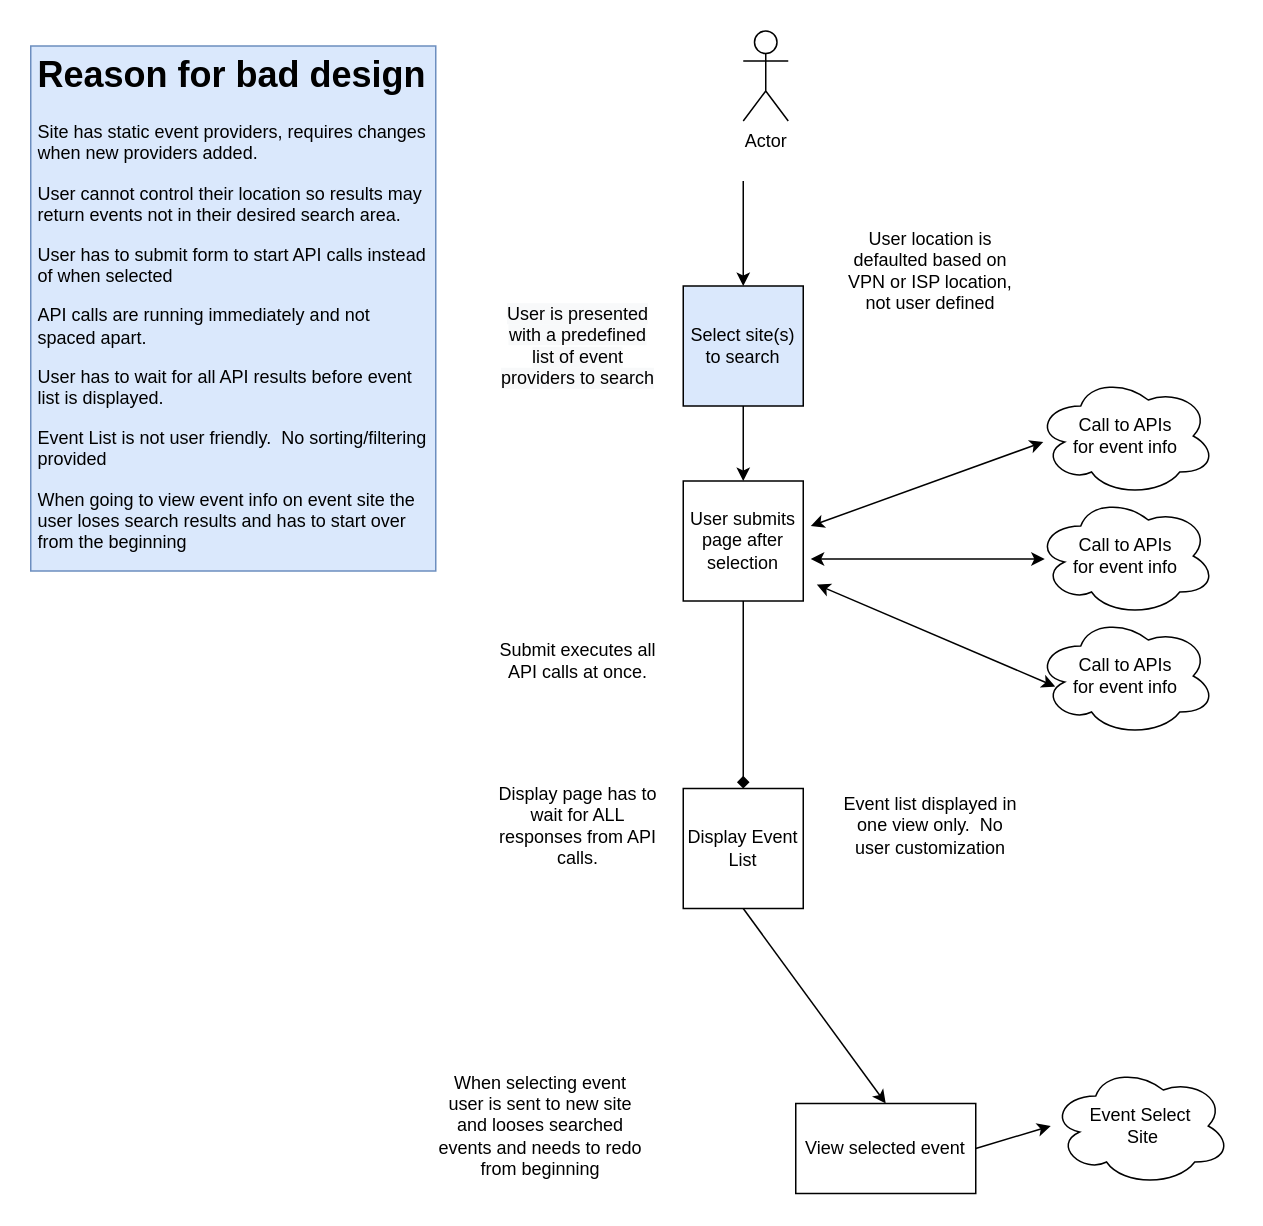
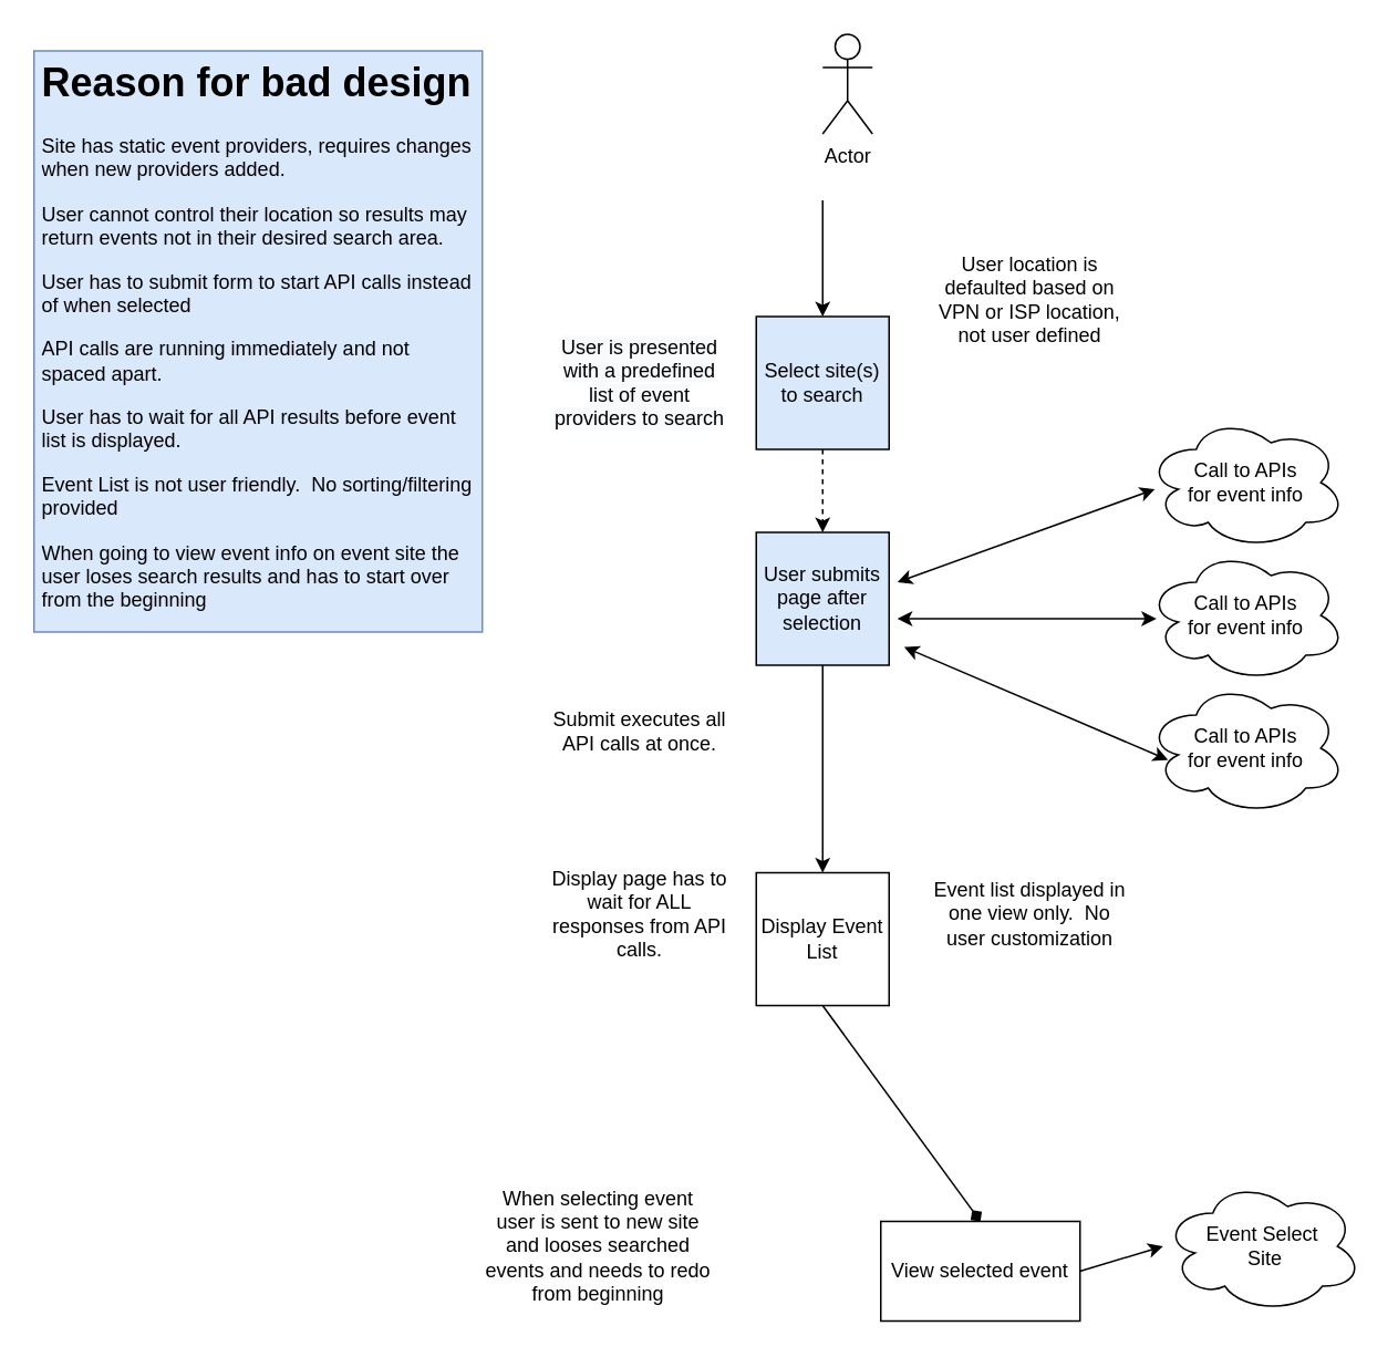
- <mxCell id="21" value="" style="endArrow=classic;html=1;exitX=0.5;exitY=1;exitDx=0;exitDy=0;entryX=0.5;entryY=0;entryDx=0;entryDy=0;" parent="1" source="10" target="11" edge="1"><mxGeometry width="50" height="50" relative="1" as="geometry"><mxPoint x="495" y="280" as="sourcePoint" /><mxPoint x="570" y="270" as="targetPoint" /></mxGeometry></mxCell>
+ <mxCell id="21" value="" style="endArrow=classic;html=1;exitX=0.5;exitY=1;exitDx=0;exitDy=0;entryX=0.5;entryY=0;entryDx=0;entryDy=0;dashed=1;" parent="1" source="10" target="11" edge="1"><mxGeometry width="50" height="50" relative="1" as="geometry"><mxPoint x="495" y="280" as="sourcePoint" /><mxPoint x="570" y="270" as="targetPoint" /></mxGeometry></mxCell>
- <mxCell id="11" value="User submits page after selection" style="whiteSpace=wrap;html=1;aspect=fixed;" parent="1" vertex="1"><mxGeometry x="455" y="320" width="80" height="80" as="geometry" /></mxCell>
+ <mxCell id="11" value="User submits page after selection" style="whiteSpace=wrap;html=1;aspect=fixed;fillColor=#dae8fc;" parent="1" vertex="1"><mxGeometry x="455" y="320" width="80" height="80" as="geometry" /></mxCell>
- <mxCell id="17" value="" style="endArrow=diamond;html=1;exitX=0.5;exitY=1;exitDx=0;exitDy=0;entryX=0.5;entryY=0;entryDx=0;entryDy=0;" parent="1" source="11" target="7" edge="1"><mxGeometry width="50" height="50" relative="1" as="geometry"><mxPoint x="480" y="490" as="sourcePoint" /><mxPoint x="530" y="440" as="targetPoint" /></mxGeometry></mxCell>
+ <mxCell id="17" value="" style="endArrow=classic;html=1;exitX=0.5;exitY=1;exitDx=0;exitDy=0;entryX=0.5;entryY=0;entryDx=0;entryDy=0;" parent="1" source="11" target="7" edge="1"><mxGeometry width="50" height="50" relative="1" as="geometry"><mxPoint x="480" y="490" as="sourcePoint" /><mxPoint x="530" y="440" as="targetPoint" /></mxGeometry></mxCell>
- <mxCell id="8" value="" style="endArrow=classic;html=1;exitX=0.5;exitY=1;exitDx=0;exitDy=0;entryX=0.5;entryY=0;entryDx=0;entryDy=0;" parent="1" source="7" target="3" edge="1"><mxGeometry width="50" height="50" relative="1" as="geometry"><mxPoint x="560" y="760" as="sourcePoint" /><mxPoint x="495" y="660" as="targetPoint" /></mxGeometry></mxCell>
+ <mxCell id="8" value="" style="endArrow=diamond;html=1;exitX=0.5;exitY=1;exitDx=0;exitDy=0;entryX=0.5;entryY=0;entryDx=0;entryDy=0;" parent="1" source="7" target="3" edge="1"><mxGeometry width="50" height="50" relative="1" as="geometry"><mxPoint x="560" y="760" as="sourcePoint" /><mxPoint x="495" y="660" as="targetPoint" /></mxGeometry></mxCell>
